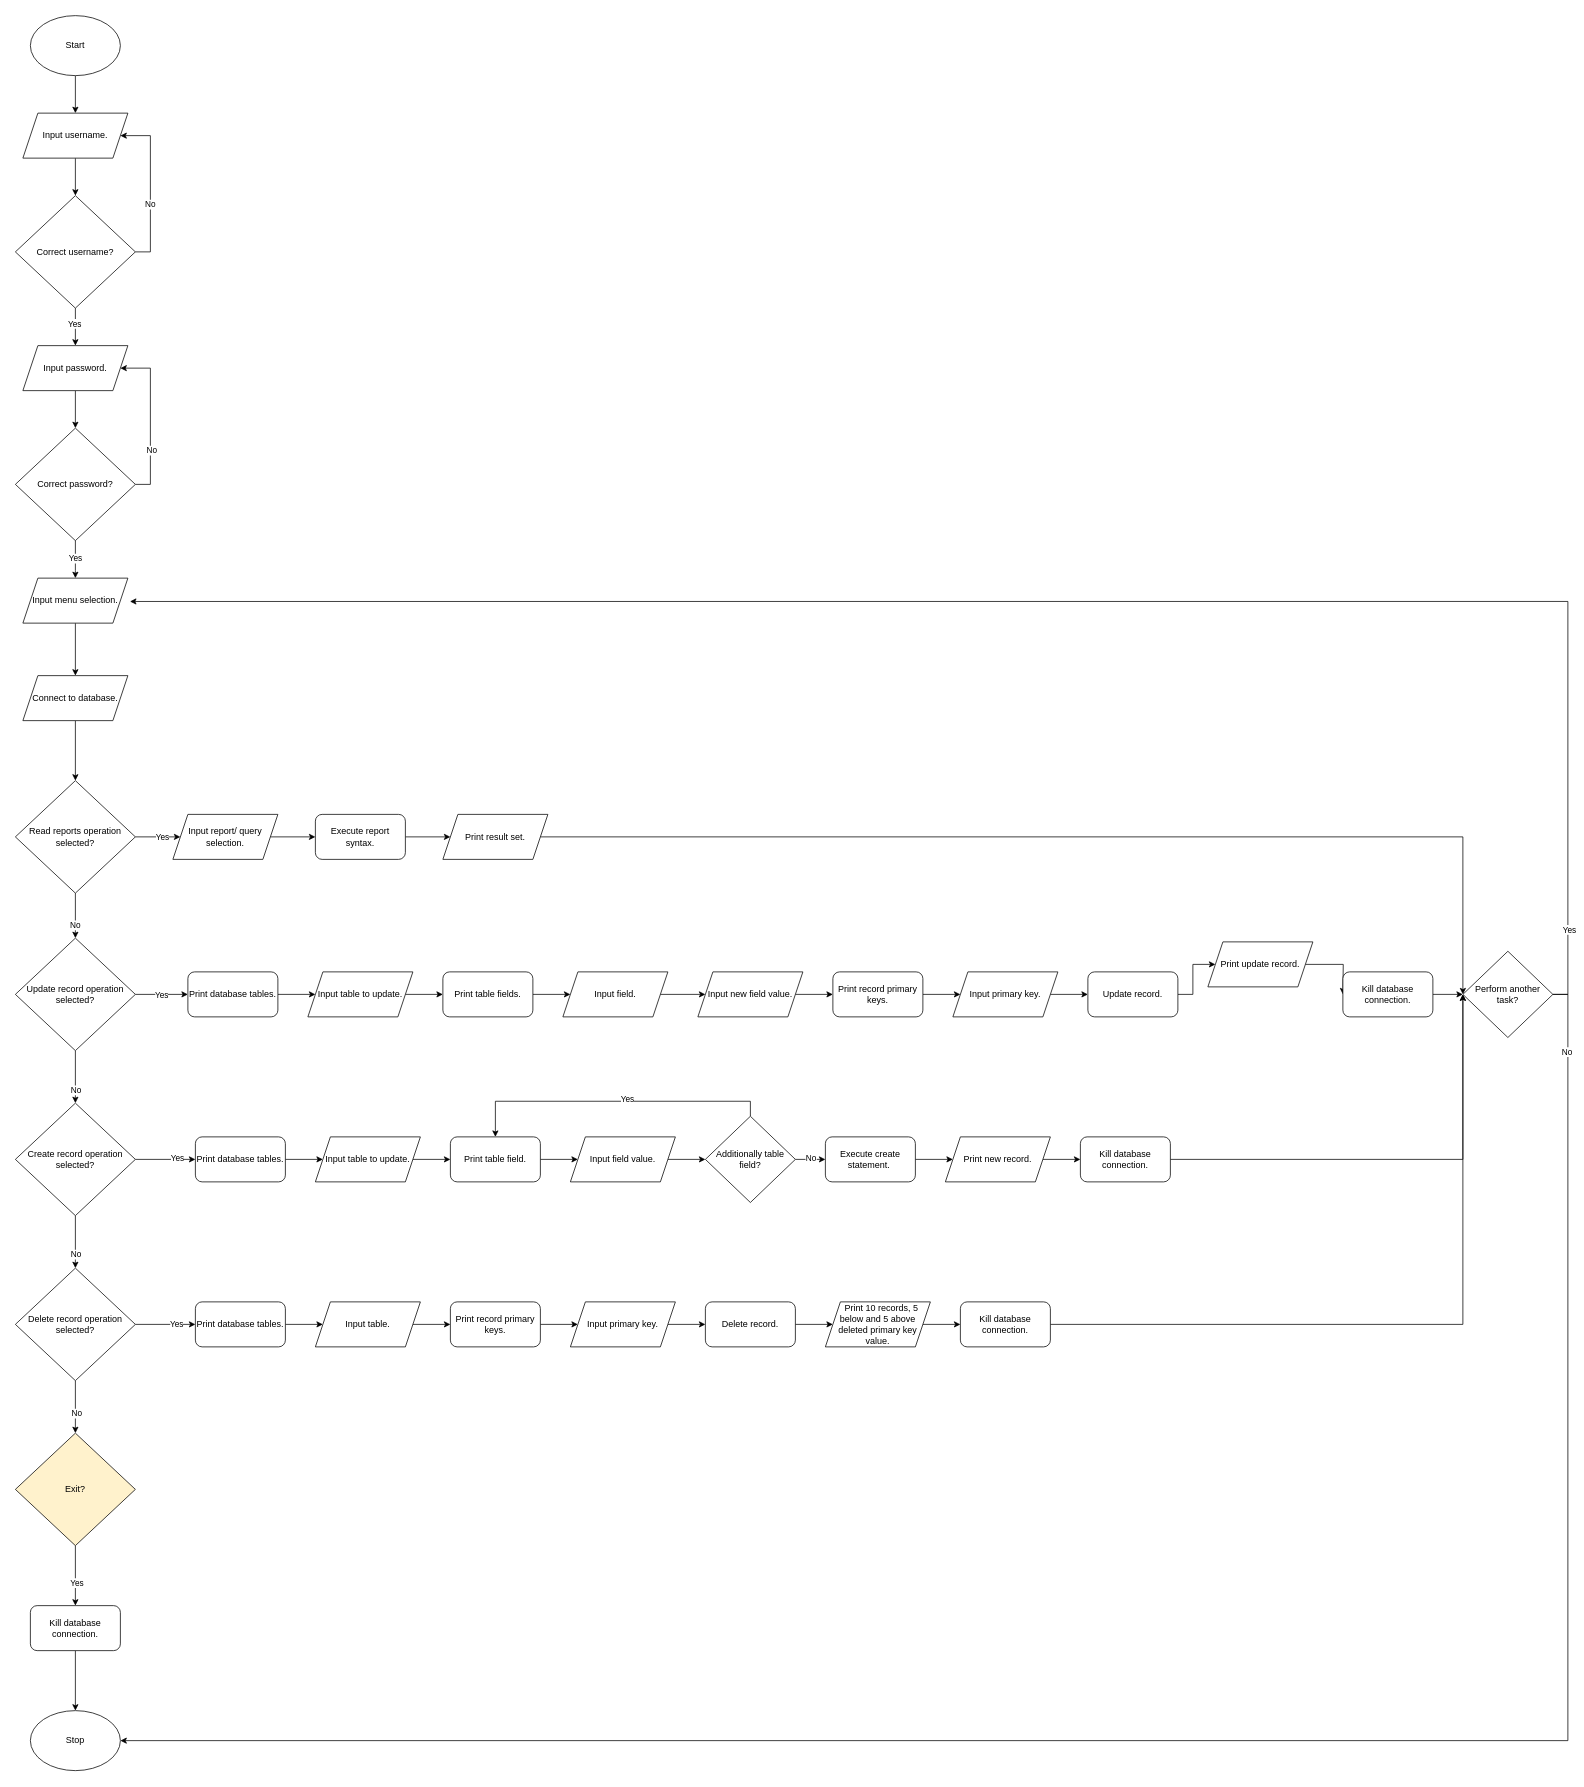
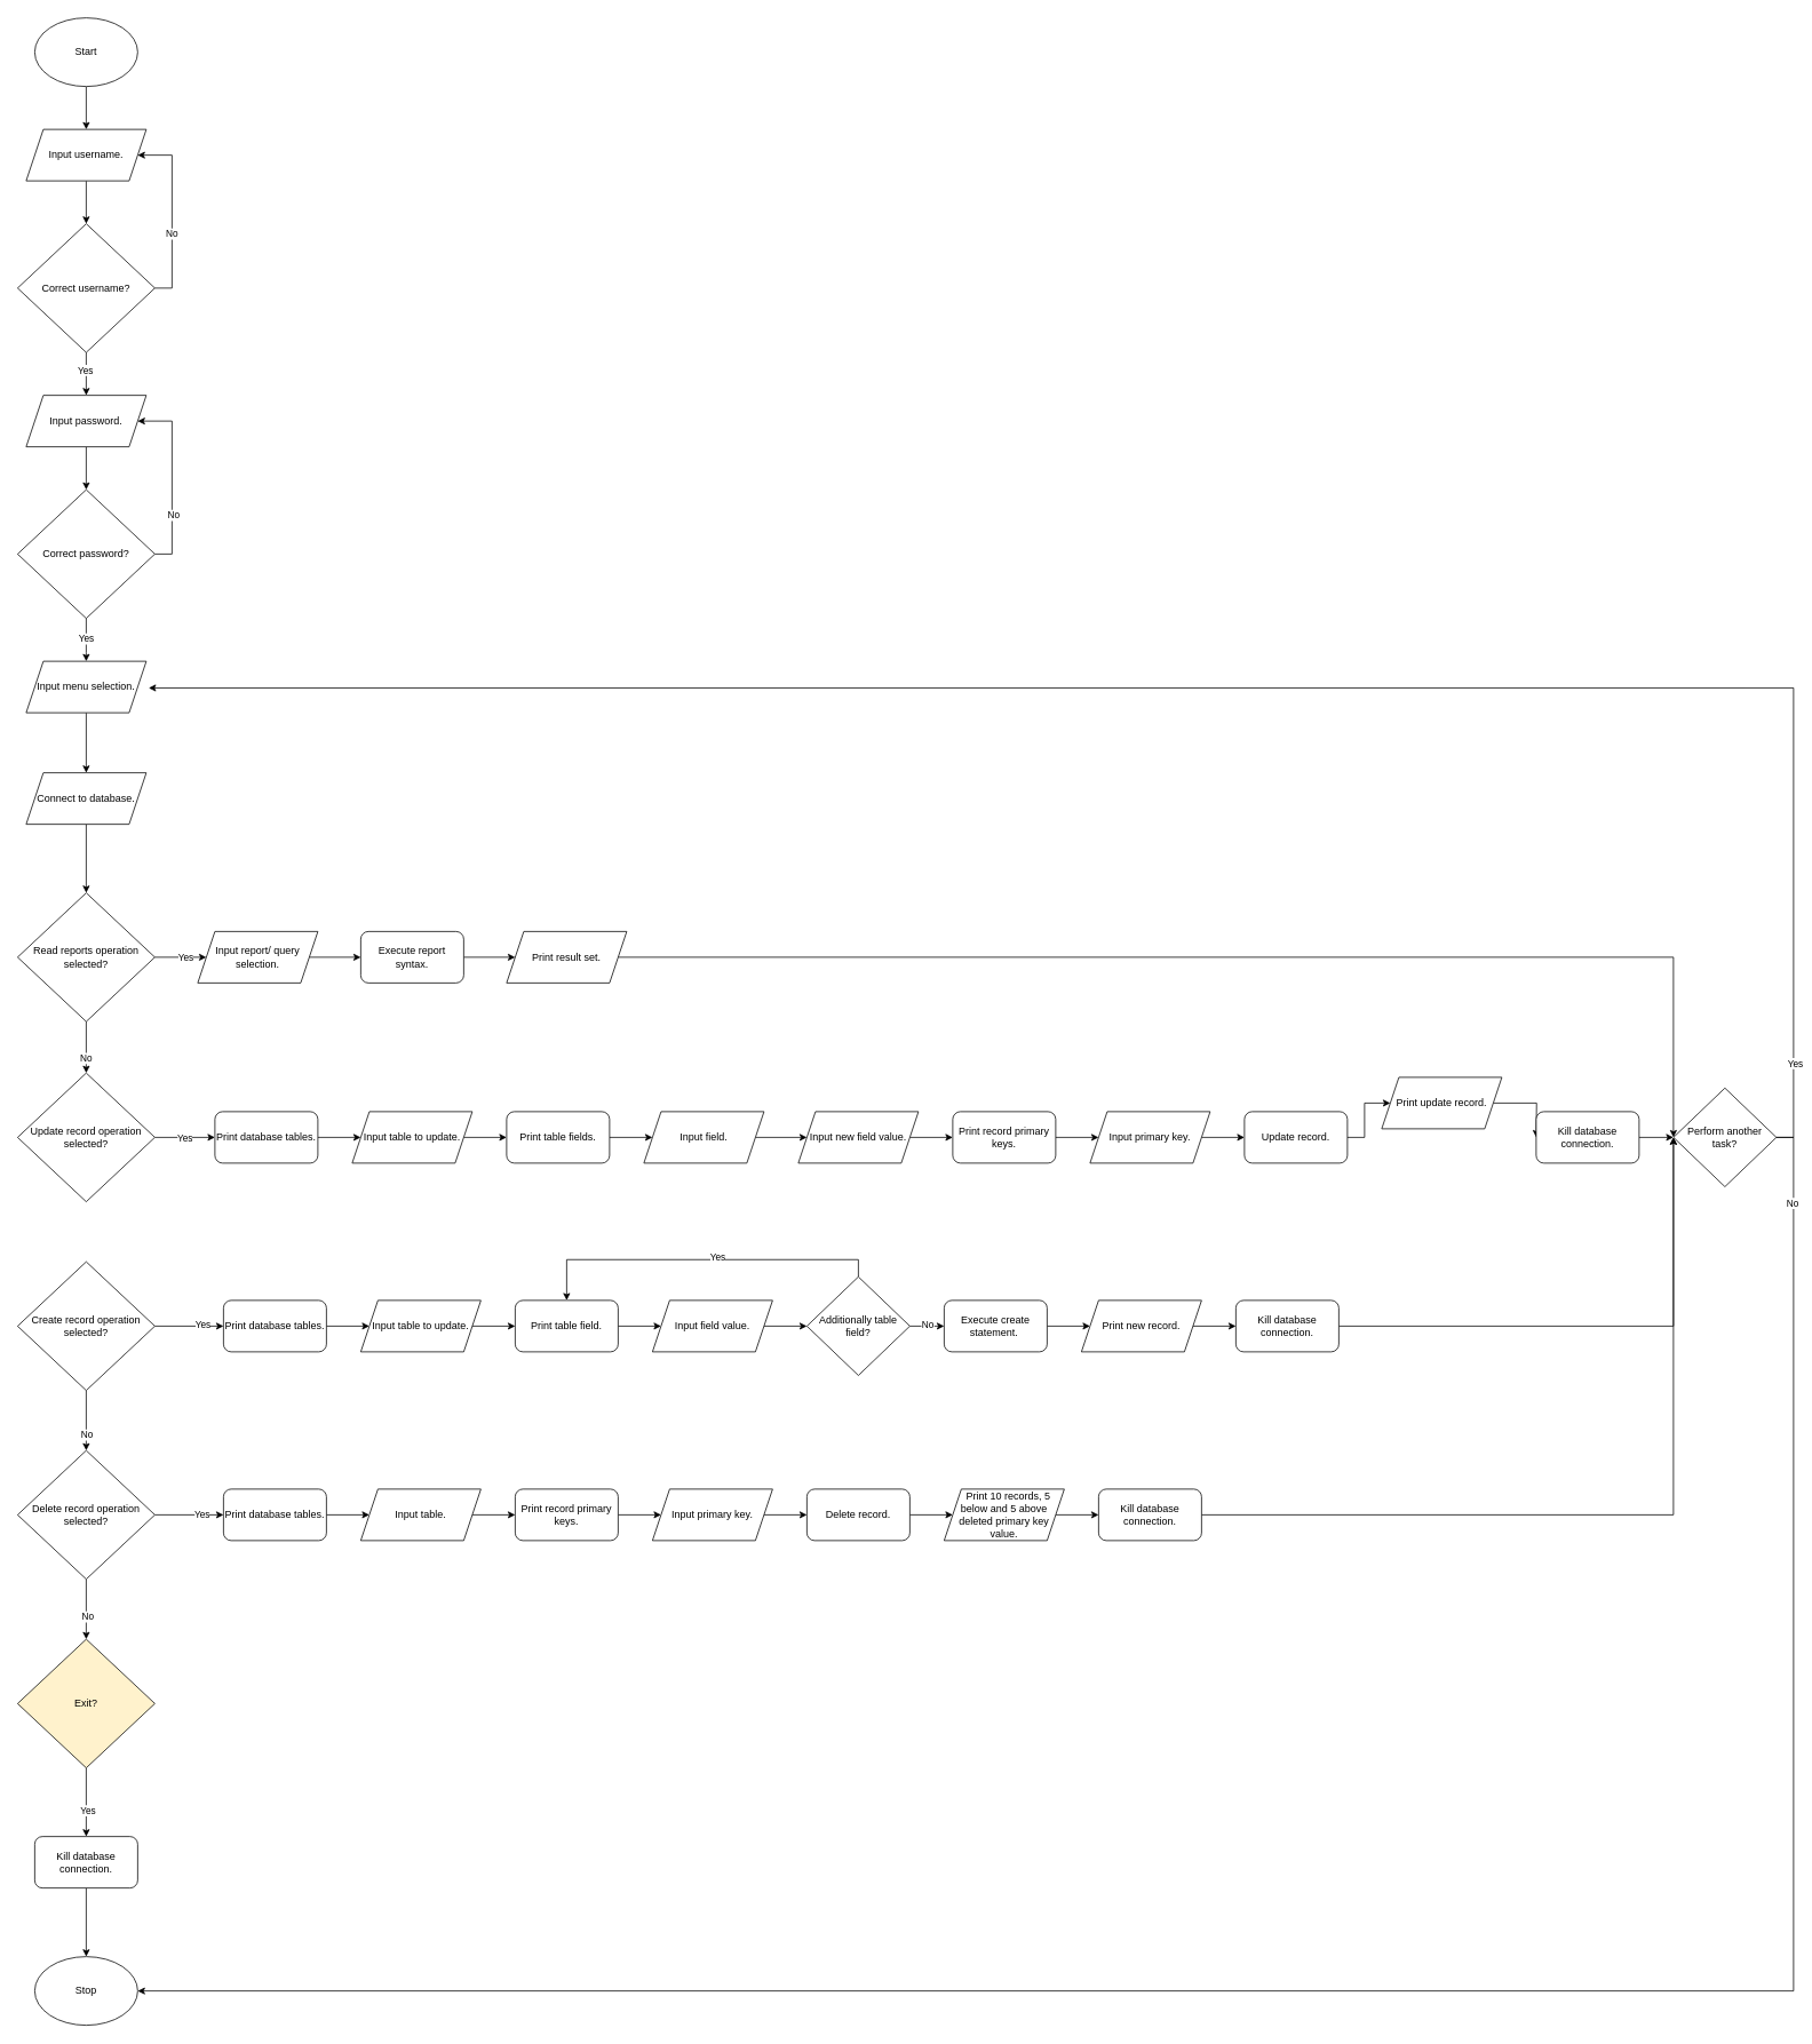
- <mxCell id="17" style="edgeStyle=orthogonalEdgeStyle;rounded=0;orthogonalLoop=1;jettySize=auto;html=1;exitX=0.5;exitY=1;exitDx=0;exitDy=0;entryX=0.5;entryY=0;entryDx=0;entryDy=0;" edge="1" parent="1" source="21" target="26"><mxGeometry relative="1" as="geometry" /></mxCell>
- <mxCell id="18" value="No" style="edgeLabel;html=1;align=center;verticalAlign=middle;resizable=0;points=[];" vertex="1" connectable="0" parent="17"><mxGeometry x="0.479" relative="1" as="geometry"><mxPoint as="offset" /></mxGeometry></mxCell>
